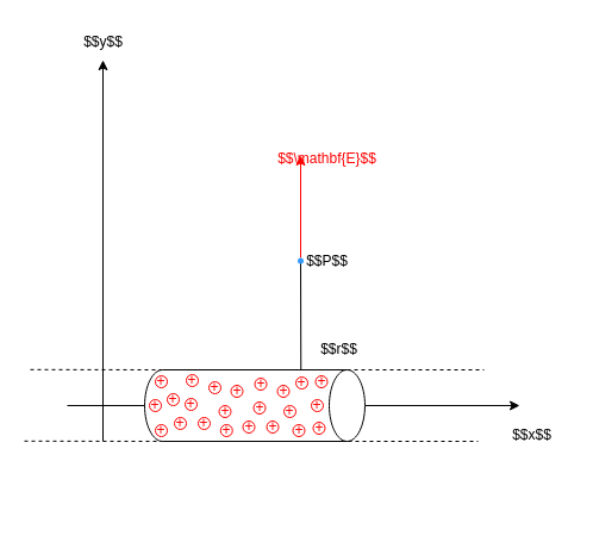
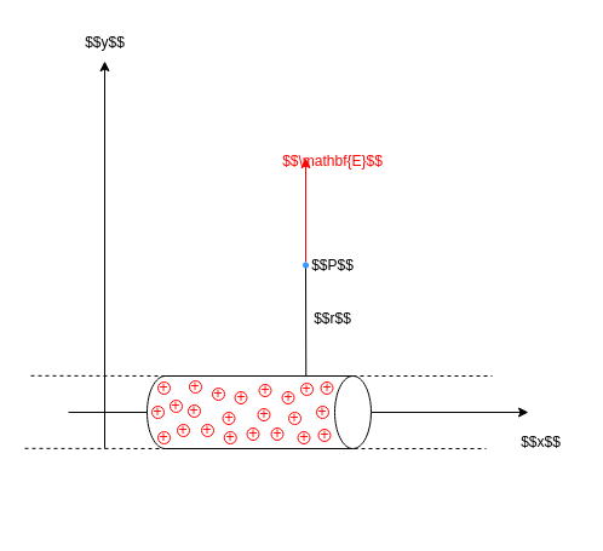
- <mxCell id="40" value="$$r$$" style="text;html=1;align=center;verticalAlign=middle;resizable=0;points=[];autosize=1;strokeColor=none;fillColor=none;" parent="1" vertex="1"><mxGeometry x="258.5" y="277.5" width="50" height="30" as="geometry" /></mxCell>
+ <mxCell id="40" value="$$r$$" style="text;html=1;align=center;verticalAlign=middle;resizable=0;points=[];autosize=1;strokeColor=none;fillColor=none;" parent="1" vertex="1"><mxGeometry x="248.5" y="247.5" width="50" height="30" as="geometry" /></mxCell>
